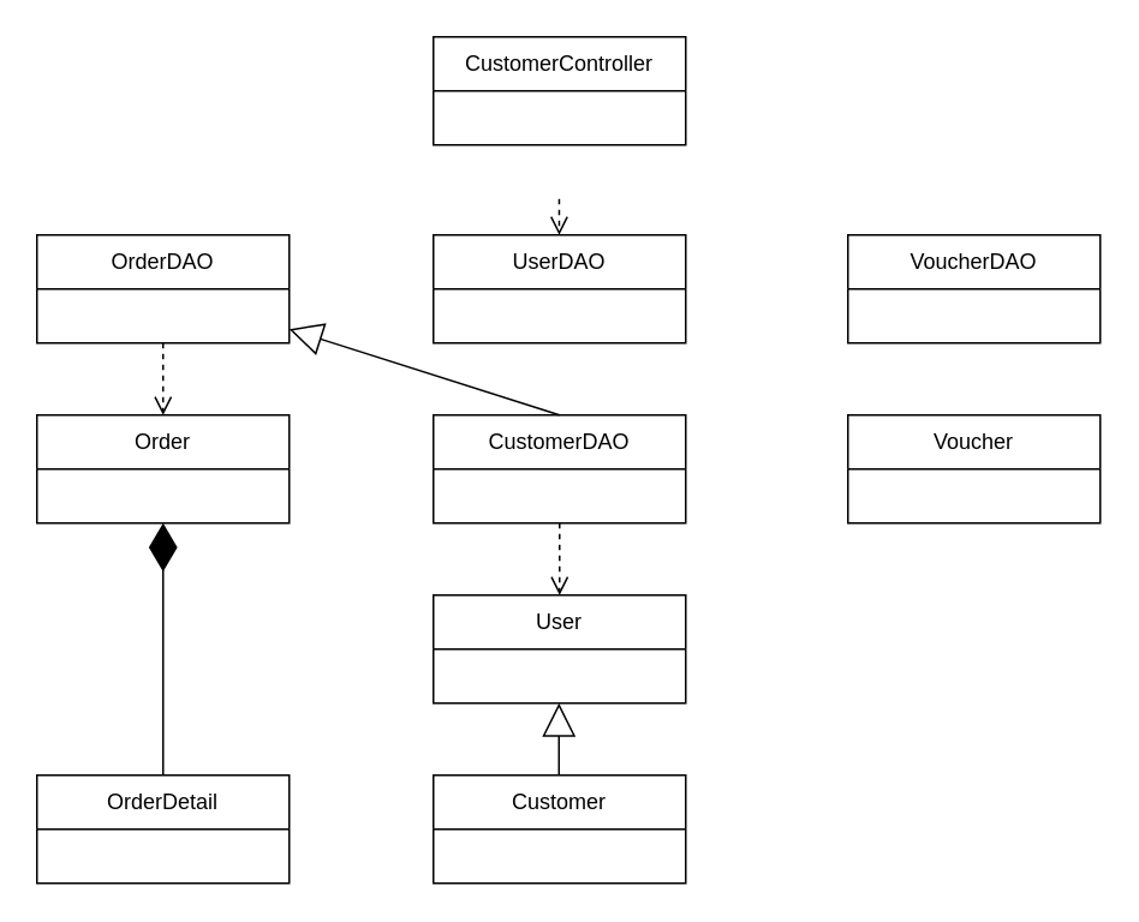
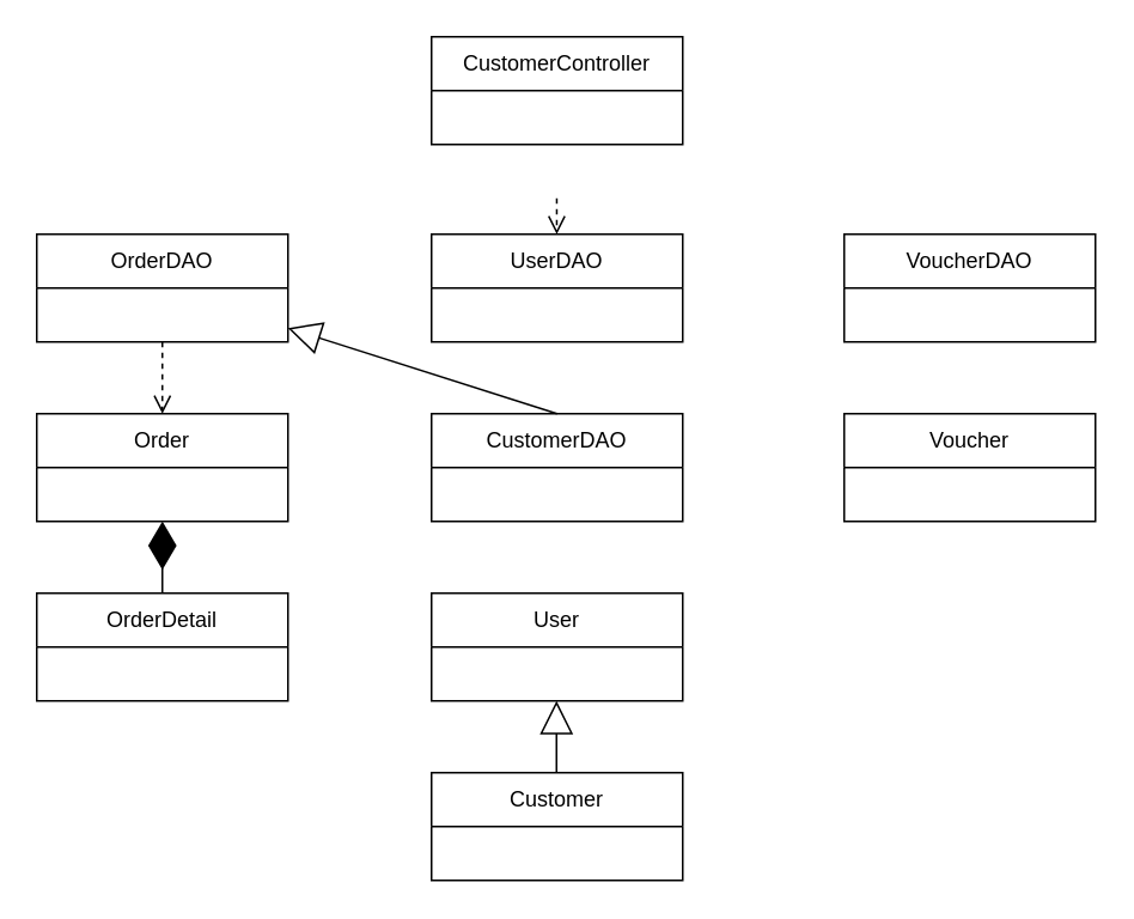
- <mxCell id="14" value="" style="html=1;verticalAlign=bottom;endArrow=open;dashed=1;endSize=8;curved=0;rounded=0;entryX=0.5;entryY=0;entryDx=0;entryDy=0;exitX=0.5;exitY=1;exitDx=0;exitDy=0;" parent="1" source="8" target="9" edge="1"><mxGeometry relative="1" as="geometry"><mxPoint x="309.76" y="270" as="sourcePoint" /><mxPoint x="309.76" y="290" as="targetPoint" /><Array as="points" /></mxGeometry></mxCell>
- <mxCell id="11" value="OrderDetail" style="swimlane;fontStyle=0;childLayout=stackLayout;horizontal=1;startSize=30;horizontalStack=0;resizeParent=1;resizeParentMax=0;resizeLast=0;collapsible=1;marginBottom=0;whiteSpace=wrap;html=1;" parent="1" vertex="1"><mxGeometry x="20" y="430" width="140" height="60" as="geometry" /></mxCell>
+ <mxCell id="11" value="OrderDetail" style="swimlane;fontStyle=0;childLayout=stackLayout;horizontal=1;startSize=30;horizontalStack=0;resizeParent=1;resizeParentMax=0;resizeLast=0;collapsible=1;marginBottom=0;whiteSpace=wrap;html=1;" parent="1" vertex="1"><mxGeometry x="20" y="330" width="140" height="60" as="geometry" /></mxCell>
